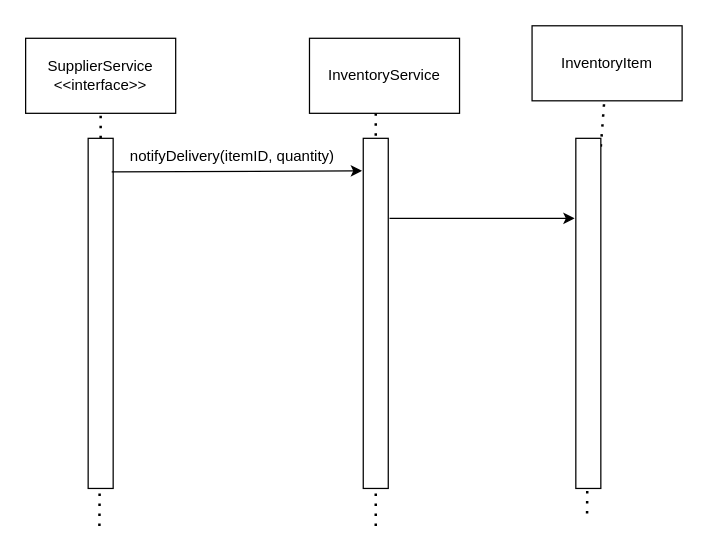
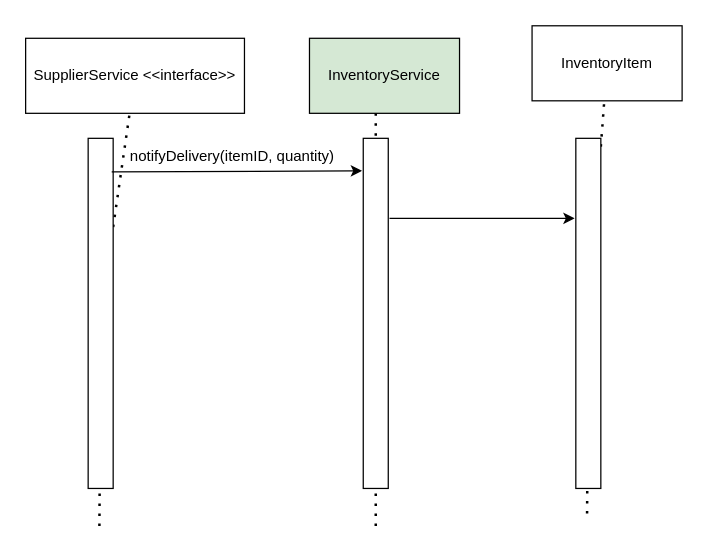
- <mxCell id="2" value="SupplierService &amp;lt;&amp;lt;interface&amp;gt;&amp;gt;" style="rounded=0;whiteSpace=wrap;html=1;" vertex="1" parent="1"><mxGeometry x="20" y="30" width="120" height="60" as="geometry" /></mxCell>
+ <mxCell id="2" value="SupplierService &amp;lt;&amp;lt;interface&amp;gt;&amp;gt;" style="rounded=0;whiteSpace=wrap;html=1;" vertex="1" parent="1"><mxGeometry x="20" y="30" width="175" height="60" as="geometry" /></mxCell>
- <mxCell id="6" value="InventoryService" style="rounded=0;whiteSpace=wrap;html=1;" vertex="1" parent="1"><mxGeometry x="247" y="30" width="120" height="60" as="geometry" /></mxCell>
+ <mxCell id="6" value="InventoryService" style="rounded=0;whiteSpace=wrap;html=1;fillColor=#d5e8d4;" vertex="1" parent="1"><mxGeometry x="247" y="30" width="120" height="60" as="geometry" /></mxCell>
